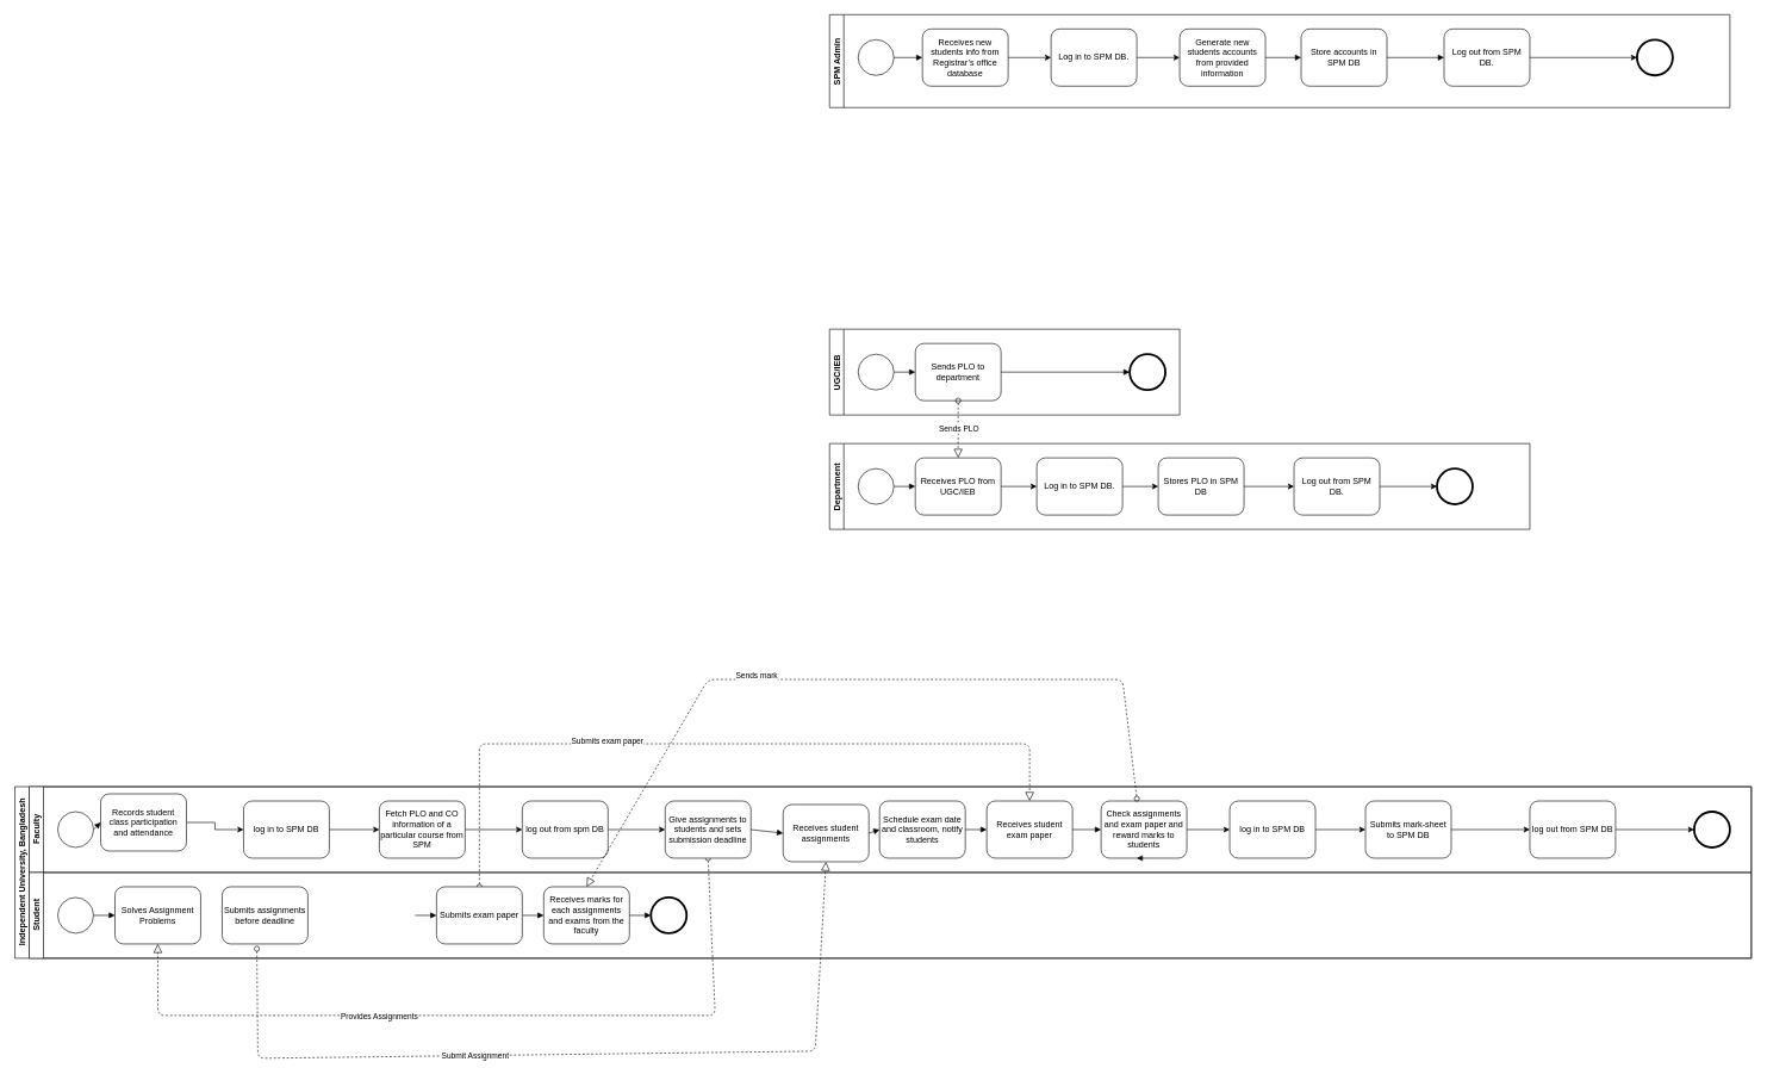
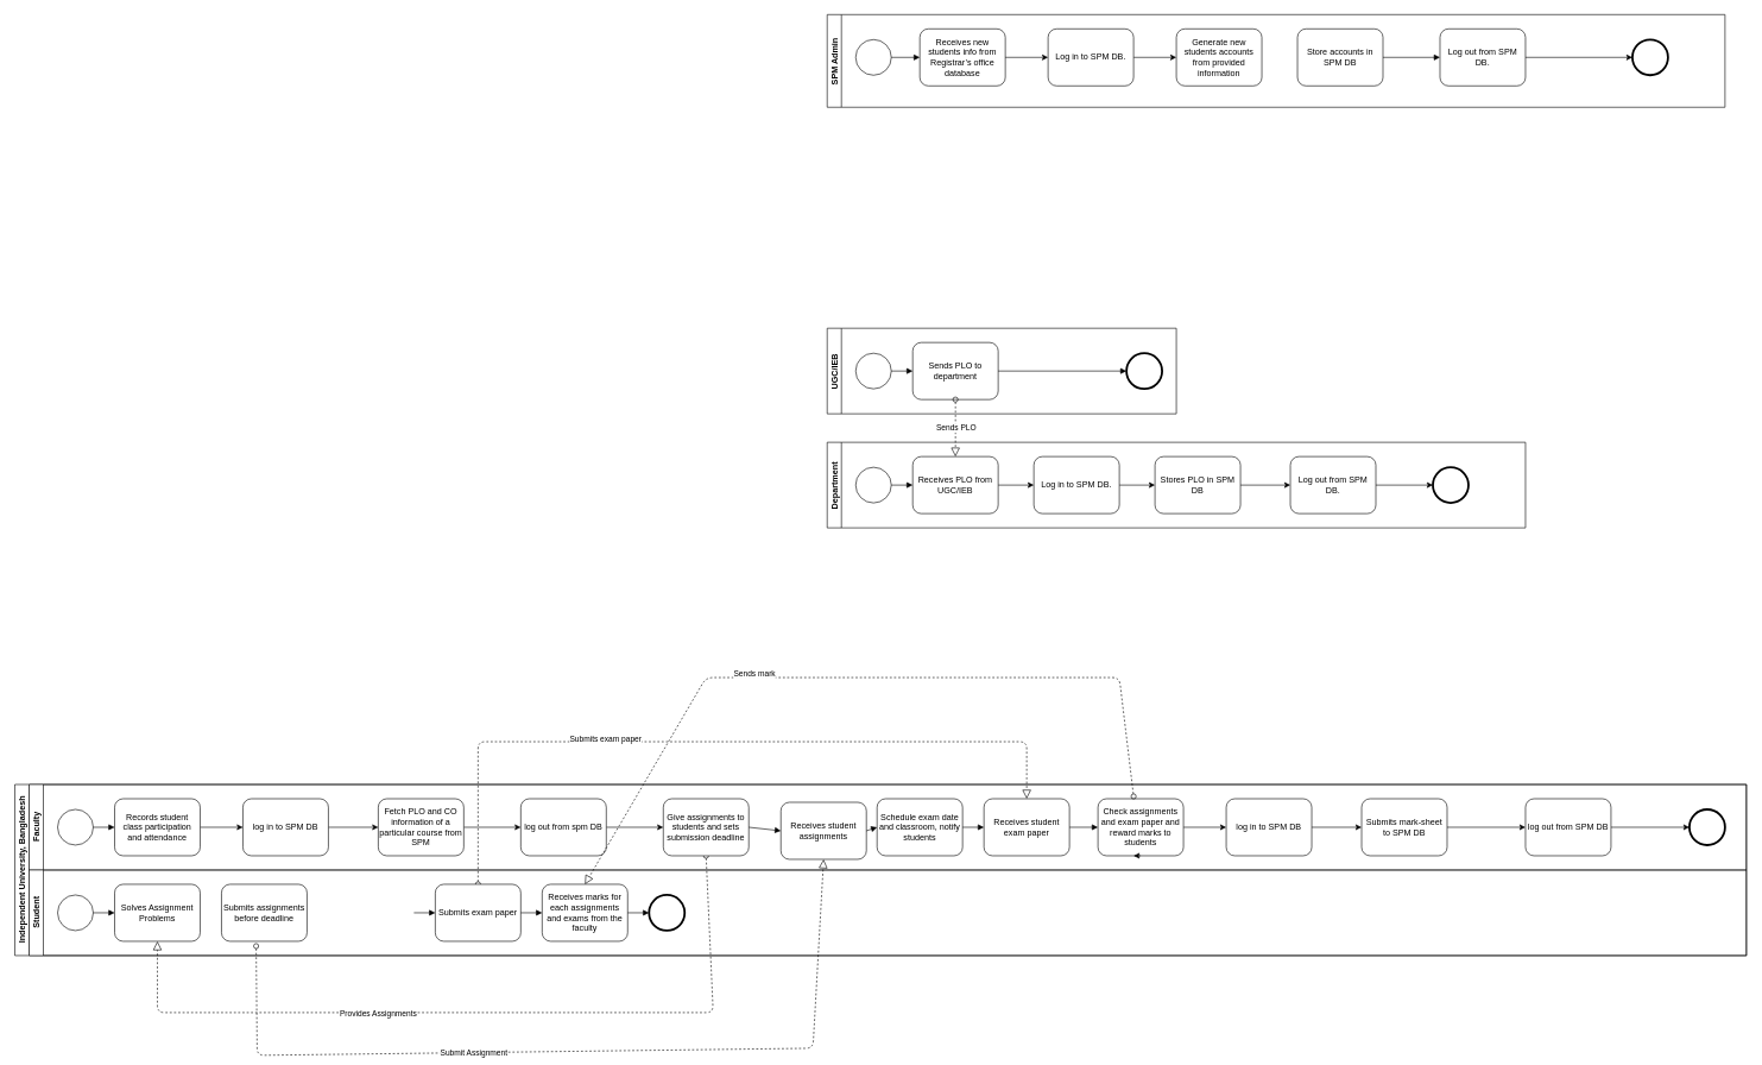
- <mxCell id="7" value="" style="endArrow=block;endFill=1;endSize=6;html=1;exitX=1;exitY=0.5;exitDx=0;exitDy=0;" parent="2" source="6" target="8" edge="1"><mxGeometry width="100" relative="1" as="geometry"><mxPoint x="750" y="160" as="sourcePoint" /><mxPoint x="770" y="140" as="targetPoint" /></mxGeometry></mxCell>
- <mxCell id="46" value="Records student class participation and attendance" style="shape=ext;rounded=1;html=1;whiteSpace=wrap;" parent="43" vertex="1"><mxGeometry x="100" y="10" width="120" height="80" as="geometry" /></mxCell>
+ <mxCell id="46" value="Records student class participation and attendance" style="shape=ext;rounded=1;html=1;whiteSpace=wrap;" parent="43" vertex="1"><mxGeometry x="120" y="20" width="120" height="80" as="geometry" /></mxCell>
